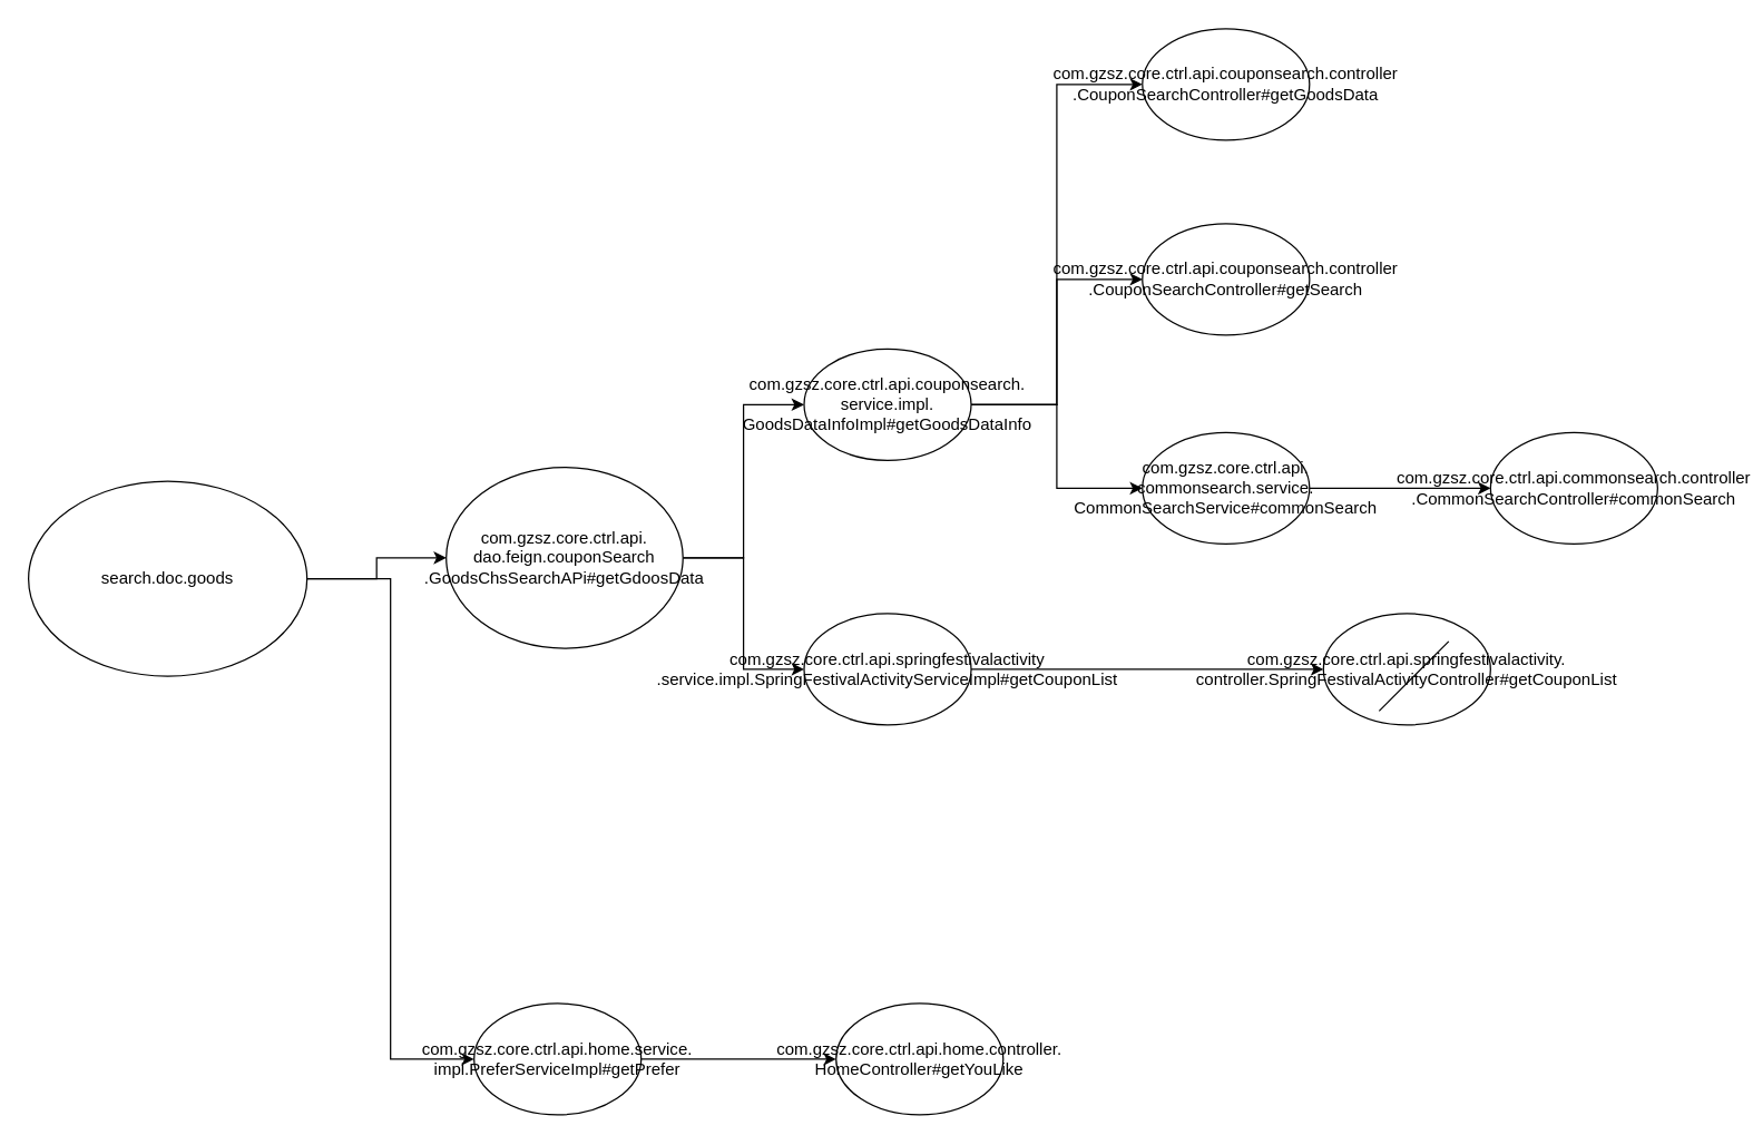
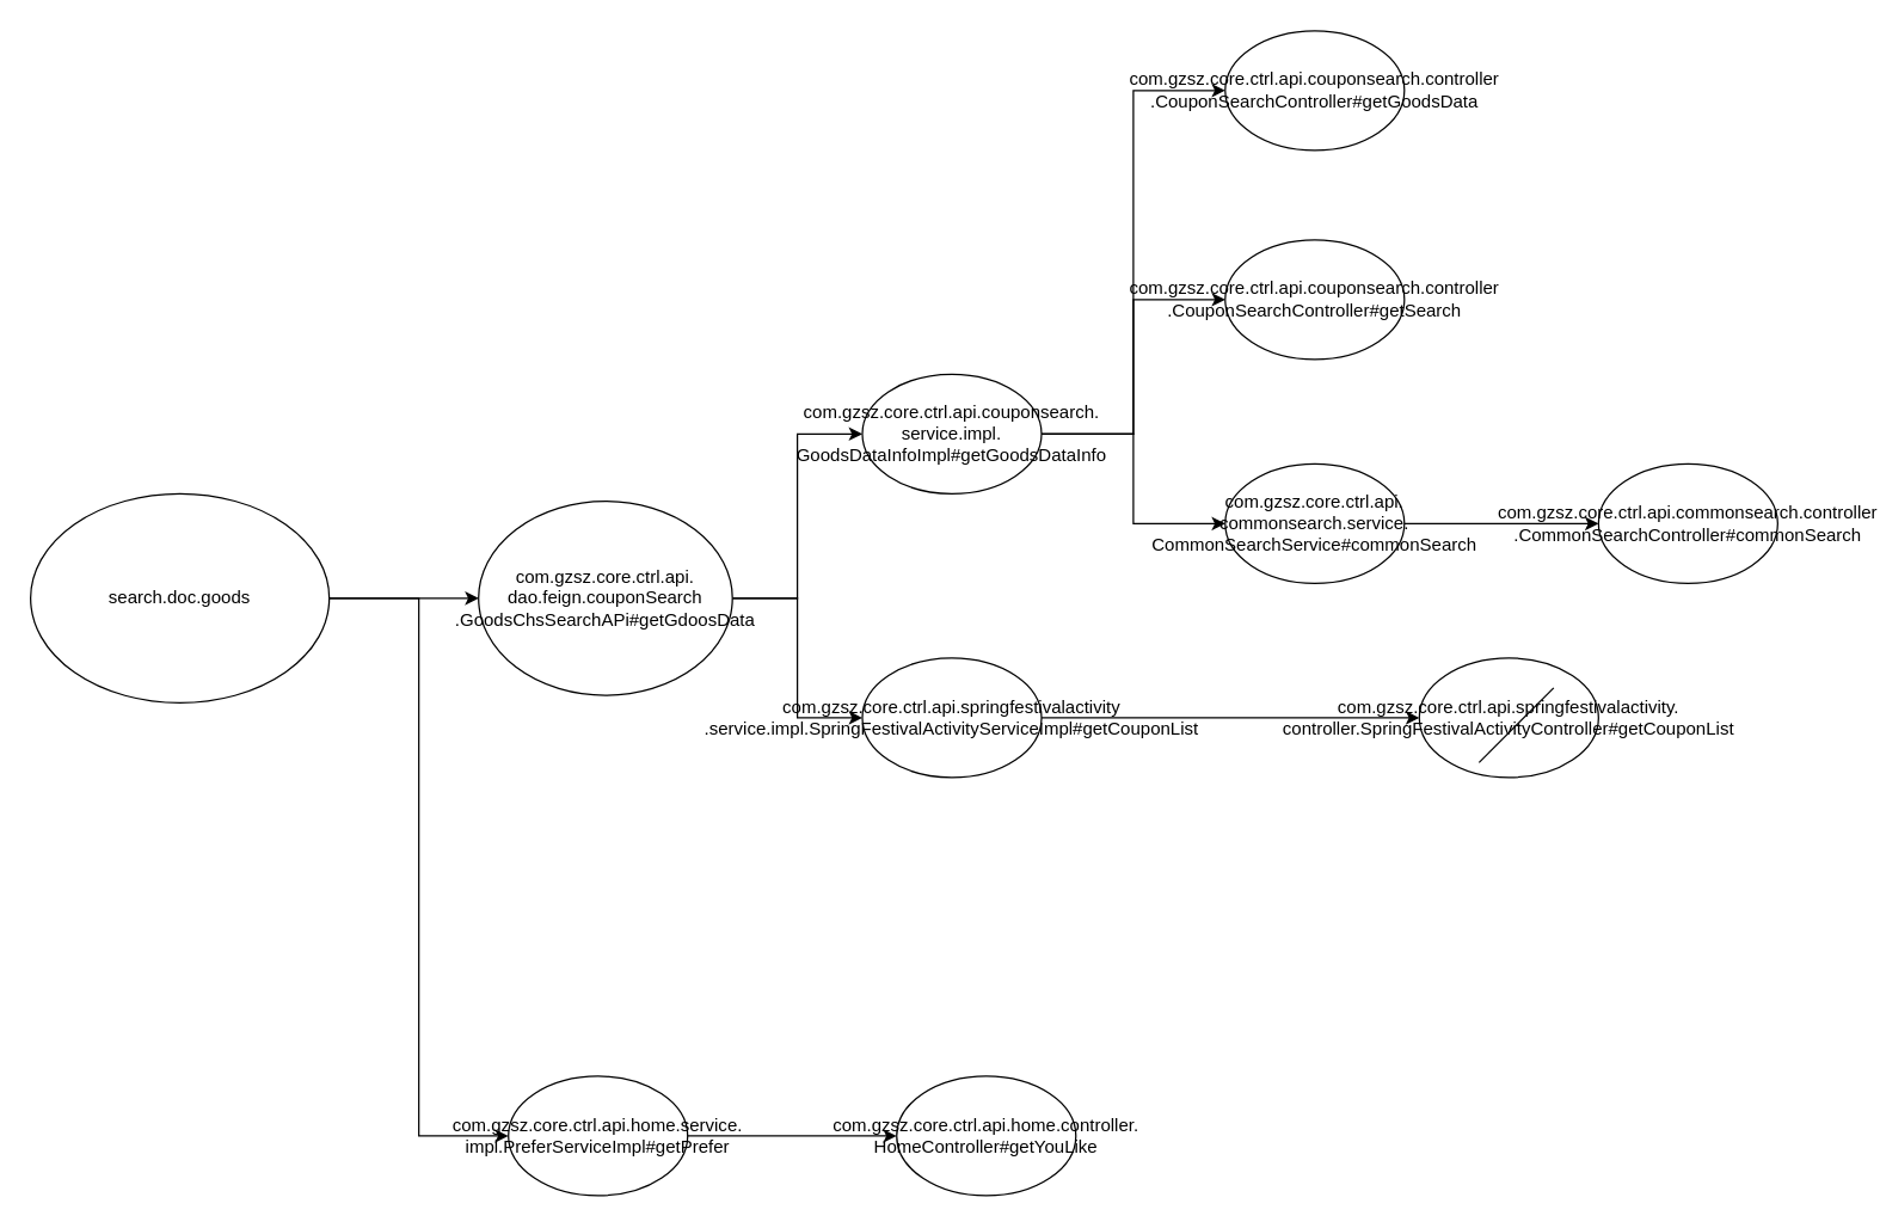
- <mxCell id="4" value="search.doc.goods" style="ellipse;whiteSpace=wrap;html=1;" vertex="1" parent="1"><mxGeometry x="20" y="345" width="200" height="140" as="geometry" /></mxCell>
+ <mxCell id="4" value="search.doc.goods" style="ellipse;whiteSpace=wrap;html=1;" vertex="1" parent="1"><mxGeometry x="20" y="330" width="200" height="140" as="geometry" /></mxCell>
